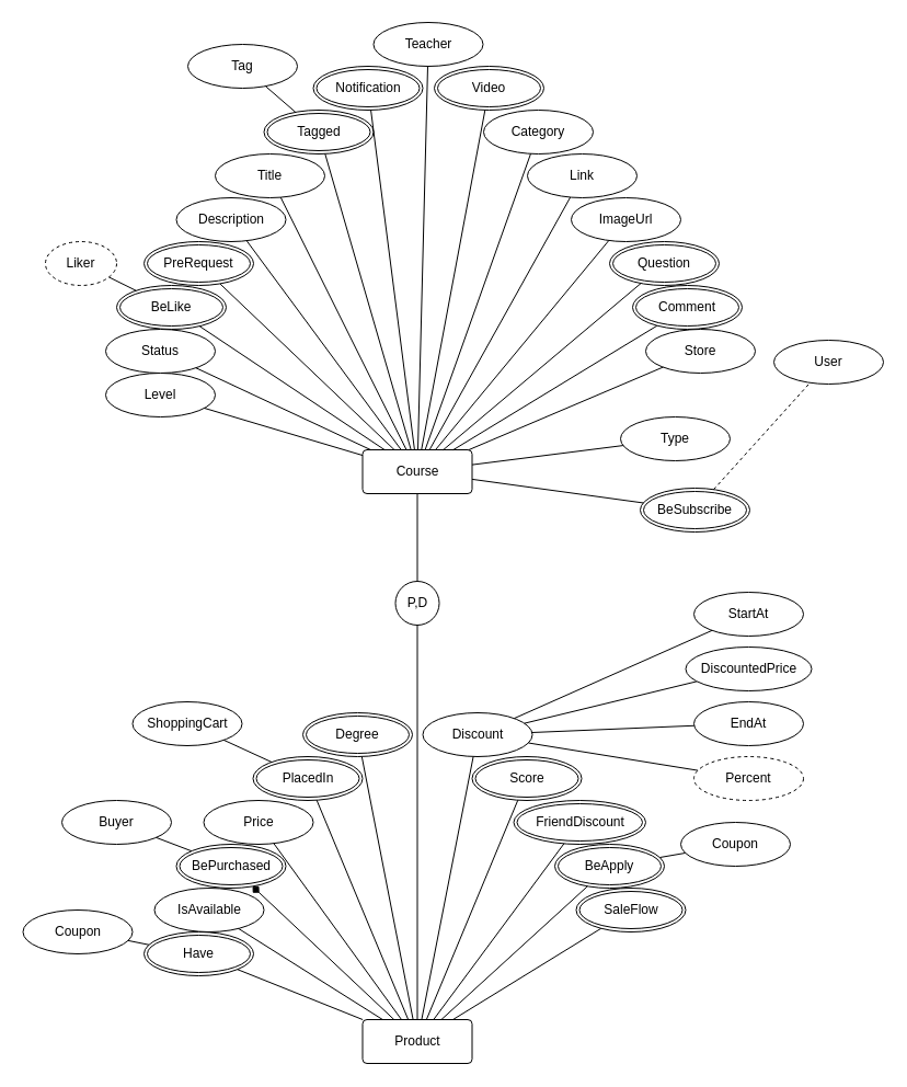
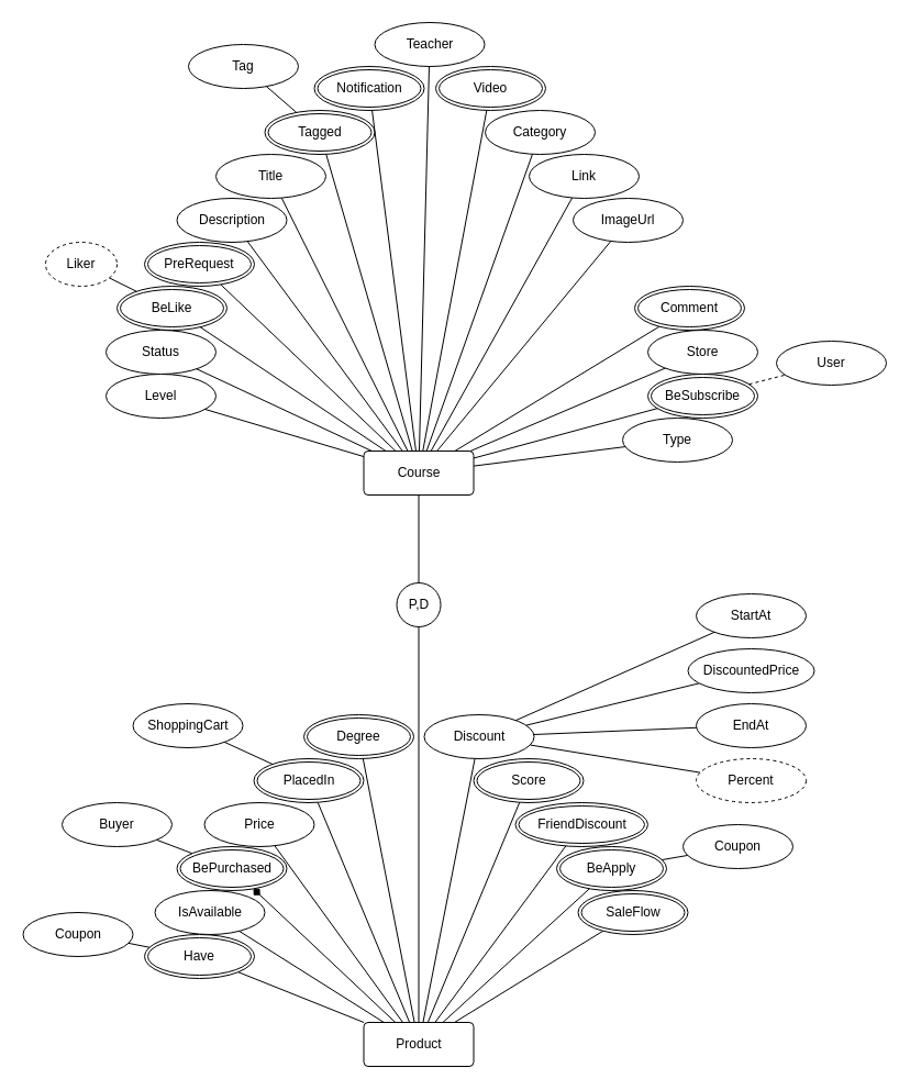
- <mxCell id="12" value="Question" style="ellipse;shape=doubleEllipse;margin=3;whiteSpace=wrap;html=1;align=center;" parent="1" vertex="1"><mxGeometry x="556" y="220" width="100" height="40" as="geometry" /></mxCell>
- <mxCell id="28" value="" style="endArrow=none;html=1;rounded=0;" parent="1" source="17" target="12" edge="1"><mxGeometry width="50" height="50" relative="1" as="geometry"><mxPoint x="420.5" y="60" as="sourcePoint" /><mxPoint x="470.5" y="10" as="targetPoint" /></mxGeometry></mxCell>
- <mxCell id="65" value="BeSubscribe" style="ellipse;shape=doubleEllipse;margin=3;whiteSpace=wrap;html=1;align=center;" parent="1" vertex="1"><mxGeometry x="584" y="445" width="100" height="40" as="geometry" /></mxCell>
+ <mxCell id="65" value="BeSubscribe" style="ellipse;shape=doubleEllipse;margin=3;whiteSpace=wrap;html=1;align=center;" parent="1" vertex="1"><mxGeometry x="589" y="340" width="100" height="40" as="geometry" /></mxCell>
